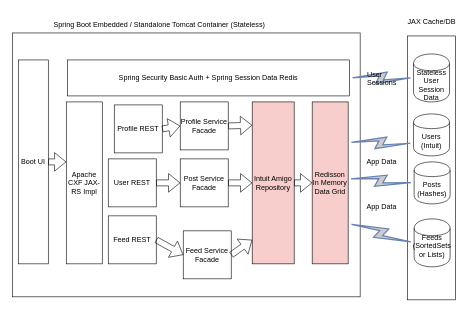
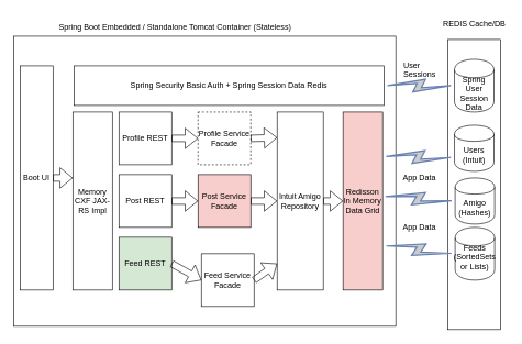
- <mxCell id="26" value="JAX Cache/DB" style="text;html=1;strokeColor=none;fillColor=none;align=center;verticalAlign=middle;whiteSpace=wrap;rounded=0;" parent="1" vertex="1"><mxGeometry x="668.5" y="20" width="101" height="30" as="geometry" /></mxCell>
+ <mxCell id="26" value="REDIS Cache/DB" style="text;html=1;strokeColor=none;fillColor=none;align=center;verticalAlign=middle;whiteSpace=wrap;rounded=0;" parent="1" vertex="1"><mxGeometry x="668.5" y="20" width="101" height="30" as="geometry" /></mxCell>
- <mxCell id="29" value="User&lt;br&gt;Sessions" style="text;html=1;resizable=0;points=[];autosize=1;align=left;verticalAlign=top;spacingTop=-4;" parent="1" vertex="1"><mxGeometry x="609.5" y="114" width="60" height="30" as="geometry" /></mxCell>
+ <mxCell id="29" value="User&lt;br&gt;Sessions" style="text;html=1;resizable=0;points=[];autosize=1;align=left;verticalAlign=top;spacingTop=-4;" parent="1" vertex="1"><mxGeometry x="609.5" y="89" width="60" height="30" as="geometry" /></mxCell>
- <mxCell id="21" value="Stateless User Session Data" style="shape=cylinder;whiteSpace=wrap;html=1;boundedLbl=1;backgroundOutline=1;" parent="1" vertex="1"><mxGeometry x="689" y="89" width="60" height="80" as="geometry" /></mxCell>
+ <mxCell id="21" value="Spring User Session Data" style="shape=cylinder;whiteSpace=wrap;html=1;boundedLbl=1;backgroundOutline=1;" parent="1" vertex="1"><mxGeometry x="689" y="89" width="60" height="80" as="geometry" /></mxCell>
- <mxCell id="7" value="Profile Service Facade" style="whiteSpace=wrap;html=1;aspect=fixed;" parent="1" vertex="1"><mxGeometry x="300" y="169" width="80" height="80" as="geometry" /></mxCell>
+ <mxCell id="7" value="Profile Service Facade" style="whiteSpace=wrap;html=1;aspect=fixed;dashed=1;" parent="1" vertex="1"><mxGeometry x="300" y="169" width="80" height="80" as="geometry" /></mxCell>
- <mxCell id="4" value="Profile REST" style="whiteSpace=wrap;html=1;aspect=fixed;" parent="1" vertex="1"><mxGeometry x="190" y="174" width="80" height="80" as="geometry" /></mxCell>
+ <mxCell id="4" value="Profile REST" style="whiteSpace=wrap;html=1;aspect=fixed;" parent="1" vertex="1"><mxGeometry x="180" y="169" width="80" height="80" as="geometry" /></mxCell>
- <mxCell id="19" value="Apache CXF JAX-RS Impl" style="rounded=0;whiteSpace=wrap;html=1;" parent="1" vertex="1"><mxGeometry x="110" y="169" width="60" height="270" as="geometry" /></mxCell>
+ <mxCell id="19" value="Memory CXF JAX-RS Impl" style="rounded=0;whiteSpace=wrap;html=1;" parent="1" vertex="1"><mxGeometry x="110" y="169" width="60" height="270" as="geometry" /></mxCell>
- <mxCell id="5" value="User REST" style="whiteSpace=wrap;html=1;aspect=fixed;" parent="1" vertex="1"><mxGeometry x="180" y="264" width="80" height="80" as="geometry" /></mxCell>
+ <mxCell id="5" value="Post REST" style="whiteSpace=wrap;html=1;aspect=fixed;" parent="1" vertex="1"><mxGeometry x="180" y="264" width="80" height="80" as="geometry" /></mxCell>
- <mxCell id="8" value="Post Service Facade" style="whiteSpace=wrap;html=1;aspect=fixed;" parent="1" vertex="1"><mxGeometry x="300" y="264" width="80" height="80" as="geometry" /></mxCell>
+ <mxCell id="8" value="Post Service Facade" style="whiteSpace=wrap;html=1;aspect=fixed;fillColor=#f8cecc;" parent="1" vertex="1"><mxGeometry x="300" y="264" width="80" height="80" as="geometry" /></mxCell>
- <mxCell id="10" value="Intuit Amigo Repository" style="rounded=0;whiteSpace=wrap;html=1;fillColor=#f8cecc;" parent="1" vertex="1"><mxGeometry x="420" y="169" width="70" height="270" as="geometry" /></mxCell>
+ <mxCell id="10" value="Intuit Amigo Repository" style="rounded=0;whiteSpace=wrap;html=1;" parent="1" vertex="1"><mxGeometry x="420" y="169" width="70" height="270" as="geometry" /></mxCell>
- <mxCell id="23" value="Posts&lt;br&gt;(Hashes)&lt;br&gt;" style="shape=cylinder;whiteSpace=wrap;html=1;boundedLbl=1;backgroundOutline=1;" parent="1" vertex="1"><mxGeometry x="690" y="269" width="60" height="70" as="geometry" /></mxCell>
+ <mxCell id="23" value="Amigo&lt;br&gt;(Hashes)&lt;br&gt;" style="shape=cylinder;whiteSpace=wrap;html=1;boundedLbl=1;backgroundOutline=1;" parent="1" vertex="1"><mxGeometry x="690" y="269" width="60" height="70" as="geometry" /></mxCell>
- <mxCell id="6" value="Feed REST" style="whiteSpace=wrap;html=1;aspect=fixed;" parent="1" vertex="1"><mxGeometry x="180" y="359" width="80" height="80" as="geometry" /></mxCell>
+ <mxCell id="6" value="Feed REST" style="whiteSpace=wrap;html=1;aspect=fixed;fillColor=#d5e8d4;" parent="1" vertex="1"><mxGeometry x="180" y="359" width="80" height="80" as="geometry" /></mxCell>
- <mxCell id="24" value="Feeds&lt;br&gt;(SortedSets&lt;br&gt;or Lists)&lt;br&gt;&lt;br&gt;" style="shape=cylinder;whiteSpace=wrap;html=1;boundedLbl=1;backgroundOutline=1;" parent="1" vertex="1"><mxGeometry x="690" y="364" width="60" height="80" as="geometry" /></mxCell>
+ <mxCell id="24" value="Feeds&lt;br&gt;(SortedSets&lt;br&gt;or Lists)&lt;br&gt;&lt;br&gt;" style="shape=cylinder;whiteSpace=wrap;html=1;boundedLbl=1;backgroundOutline=1;" parent="1" vertex="1"><mxGeometry x="690" y="344" width="60" height="80" as="geometry" /></mxCell>
